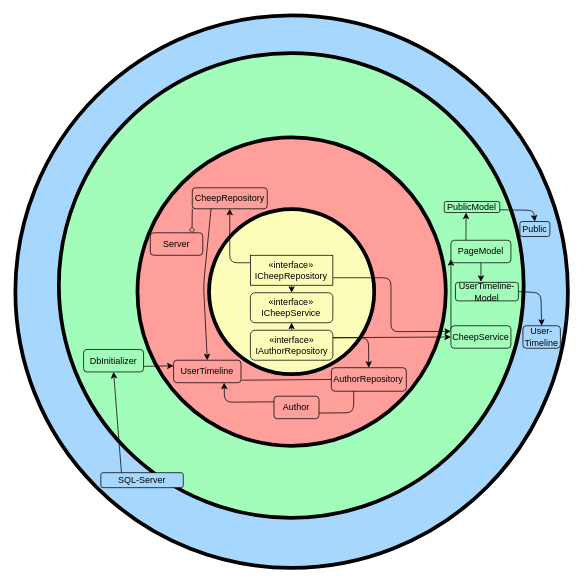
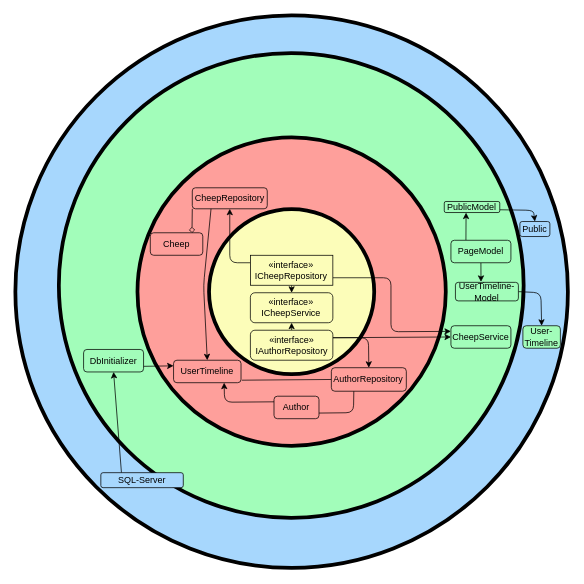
- <mxCell id="20" value="&lt;font color=&quot;#000000&quot;&gt;Server&lt;br&gt;&lt;/font&gt;" style="rounded=1;whiteSpace=wrap;html=1;strokeColor=#000000;strokeWidth=1;fillColor=#FE9F9B;fontStyle=0" vertex="1" parent="1"><mxGeometry x="200" y="310" width="70" height="30" as="geometry" /></mxCell>
+ <mxCell id="20" value="&lt;font color=&quot;#000000&quot;&gt;Cheep&lt;br&gt;&lt;/font&gt;" style="rounded=1;whiteSpace=wrap;html=1;strokeColor=#000000;strokeWidth=1;fillColor=#FE9F9B;fontStyle=0" vertex="1" parent="1"><mxGeometry x="200" y="310" width="70" height="30" as="geometry" /></mxCell>
- <mxCell id="27" style="edgeStyle=none;html=1;exitX=0;exitY=0.25;exitDx=0;exitDy=0;entryX=0;entryY=0.841;entryDx=0;entryDy=0;strokeColor=#000000;fontColor=#000000;startArrow=none;startFill=0;endArrow=classic;endFill=1;entryPerimeter=0;" edge="1" parent="1" source="28" target="31"><mxGeometry relative="1" as="geometry" /></mxCell>
- <mxCell id="26" value="&lt;font color=&quot;#000000&quot;&gt;User-&lt;br&gt;Timeline&lt;br&gt;&lt;/font&gt;" style="rounded=1;whiteSpace=wrap;html=1;strokeColor=#000000;strokeWidth=1;fillColor=#A7D7FD;fontStyle=0" vertex="1" parent="1"><mxGeometry x="697" y="434" width="50" height="30" as="geometry" /></mxCell>
+ <mxCell id="26" value="&lt;font color=&quot;#000000&quot;&gt;User-&lt;br&gt;Timeline&lt;br&gt;&lt;/font&gt;" style="rounded=1;whiteSpace=wrap;html=1;strokeColor=#000000;strokeWidth=1;fillColor=#a2fdba;fontStyle=0;" vertex="1" parent="1"><mxGeometry x="697" y="434" width="50" height="30" as="geometry" /></mxCell>
